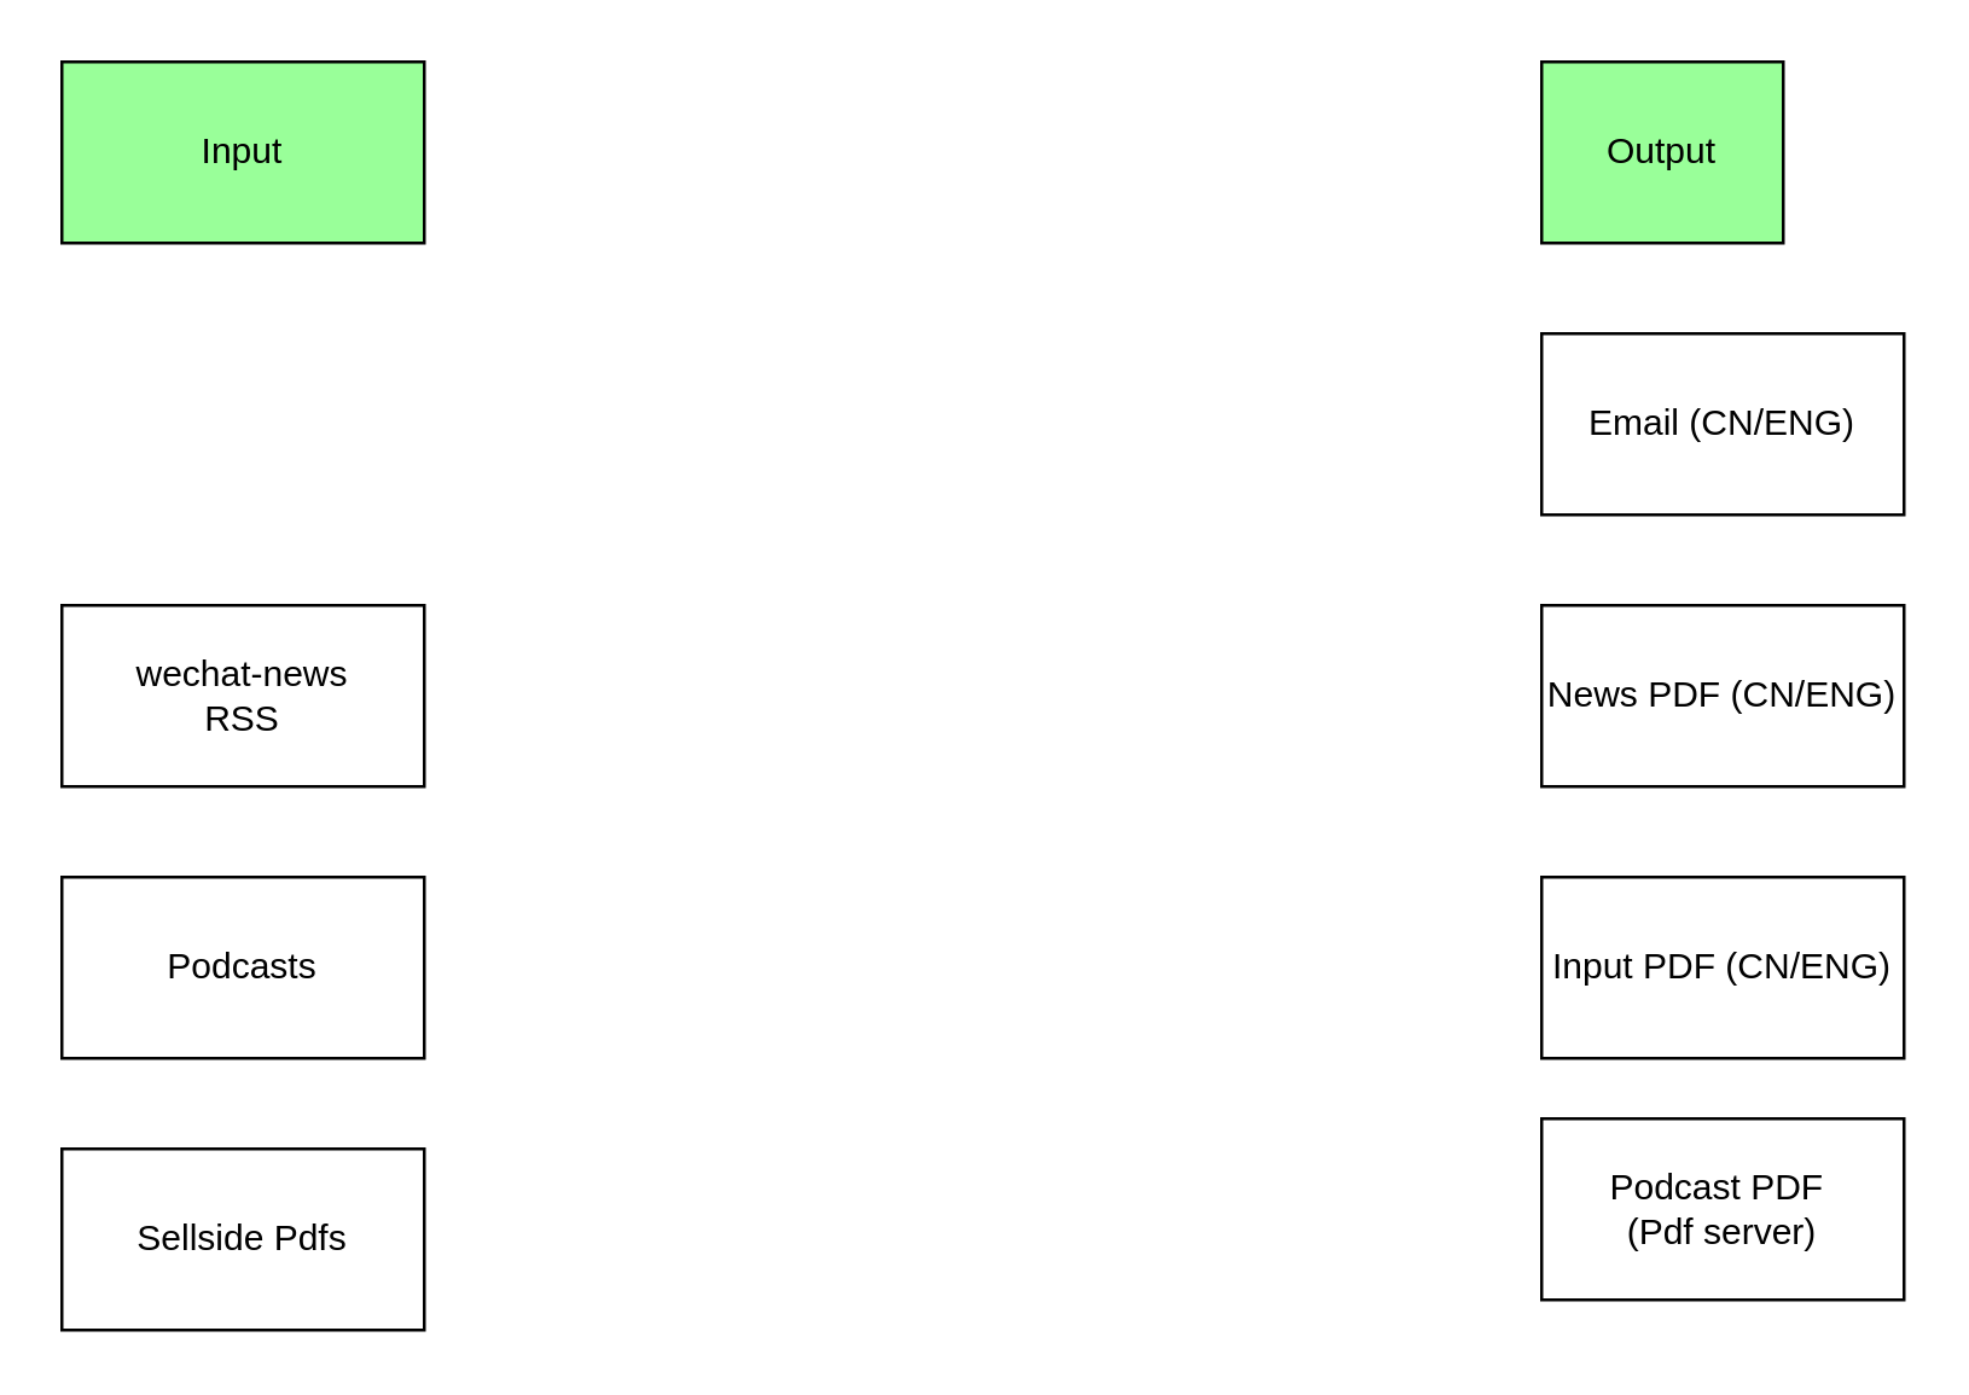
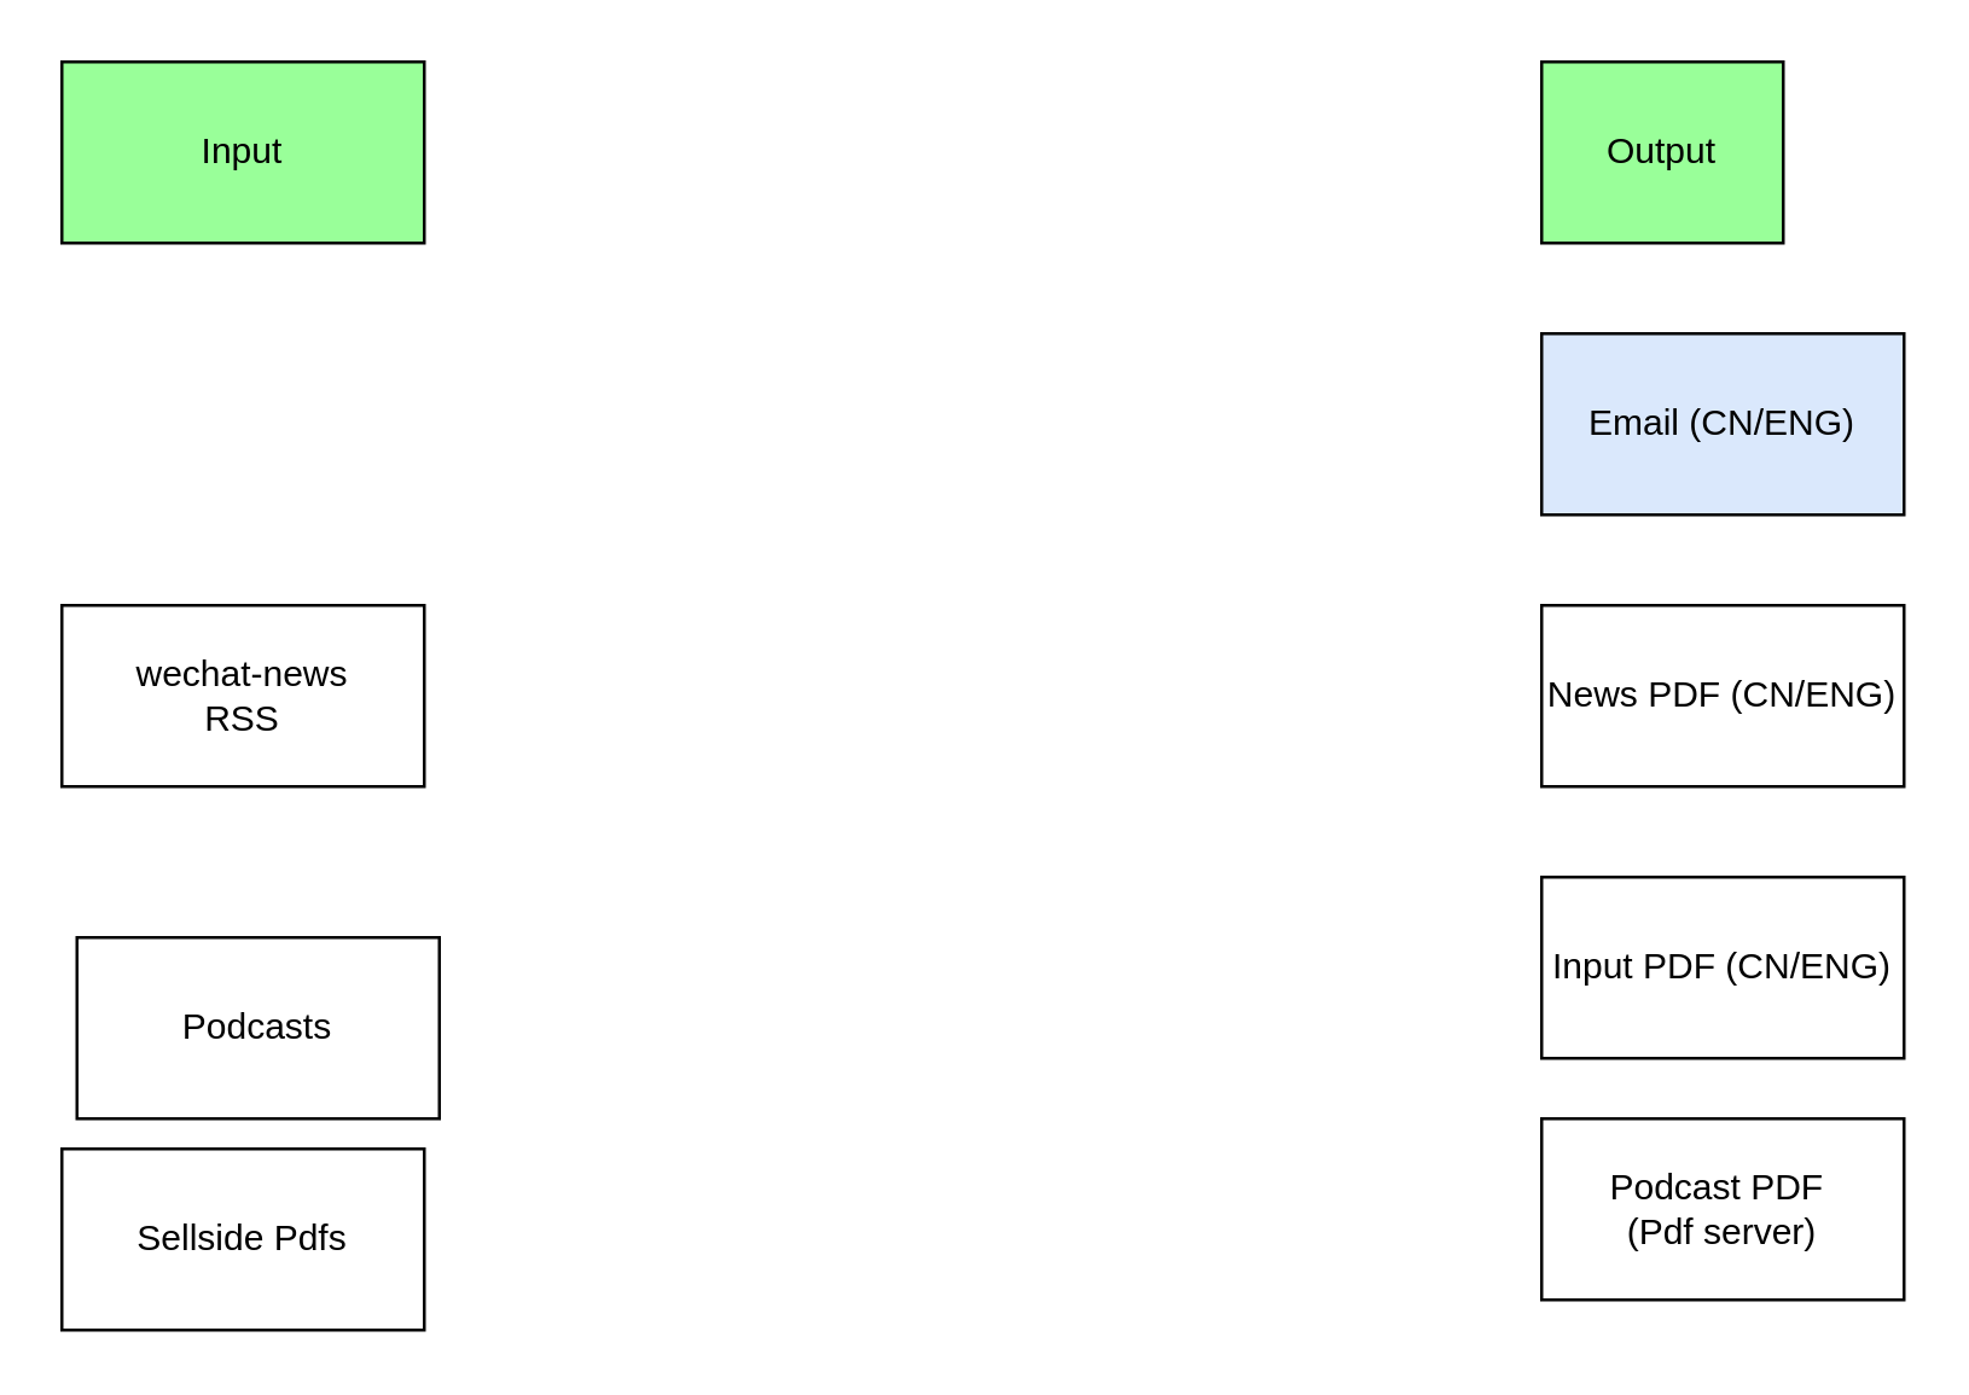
- <mxCell id="5" value="Email (CN/ENG)" style="rounded=0;whiteSpace=wrap;html=1;" vertex="1" parent="1"><mxGeometry x="510" y="110" width="120" height="60" as="geometry" /></mxCell>
+ <mxCell id="5" value="Email (CN/ENG)" style="rounded=0;whiteSpace=wrap;html=1;fillColor=#dae8fc;" vertex="1" parent="1"><mxGeometry x="510" y="110" width="120" height="60" as="geometry" /></mxCell>
- <mxCell id="3" value="Podcasts" style="rounded=0;whiteSpace=wrap;html=1;" parent="1" vertex="1"><mxGeometry x="20" y="290" width="120" height="60" as="geometry" /></mxCell>
+ <mxCell id="3" value="Podcasts" style="rounded=0;whiteSpace=wrap;html=1;" parent="1" vertex="1"><mxGeometry x="25" y="310" width="120" height="60" as="geometry" /></mxCell>
